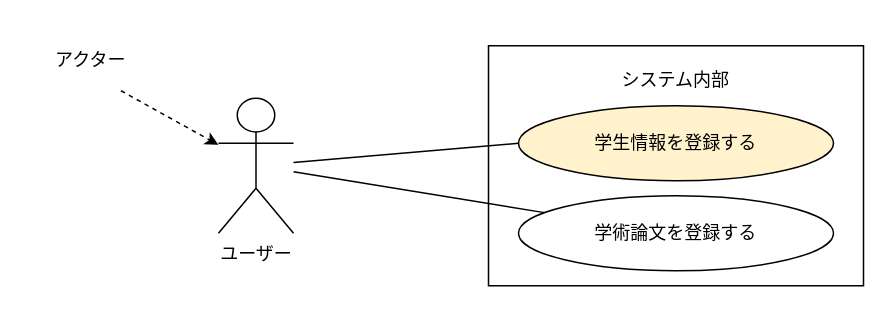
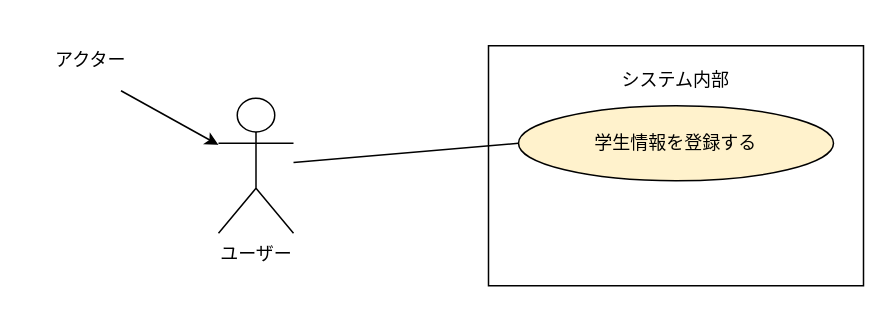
- <mxCell id="9" value="" style="endArrow=classic;dashed=1;html=1;rounded=0;exitX=0.75;exitY=1;exitDx=0;exitDy=0;endFill=1;" edge="1" parent="1" source="8" target="7"><mxGeometry width="50" height="50" relative="1" as="geometry"><mxPoint x="95" y="180" as="sourcePoint" /><mxPoint x="145" y="130" as="targetPoint" /></mxGeometry></mxCell>
+ <mxCell id="9" value="" style="endArrow=classic;dashed=0;html=1;rounded=0;exitX=0.75;exitY=1;exitDx=0;exitDy=0;endFill=1;" edge="1" parent="1" source="8" target="7"><mxGeometry width="50" height="50" relative="1" as="geometry"><mxPoint x="95" y="180" as="sourcePoint" /><mxPoint x="145" y="130" as="targetPoint" /></mxGeometry></mxCell>
- <mxCell id="3" style="rounded=0;orthogonalLoop=1;jettySize=auto;html=1;endArrow=none;endFill=0;" edge="1" parent="1" source="4" target="7"><mxGeometry relative="1" as="geometry" /></mxCell>
- <mxCell id="4" value="学術論文を登録する" style="ellipse;whiteSpace=wrap;html=1;" vertex="1" parent="1"><mxGeometry x="345" y="130" width="210" height="50" as="geometry" /></mxCell>
